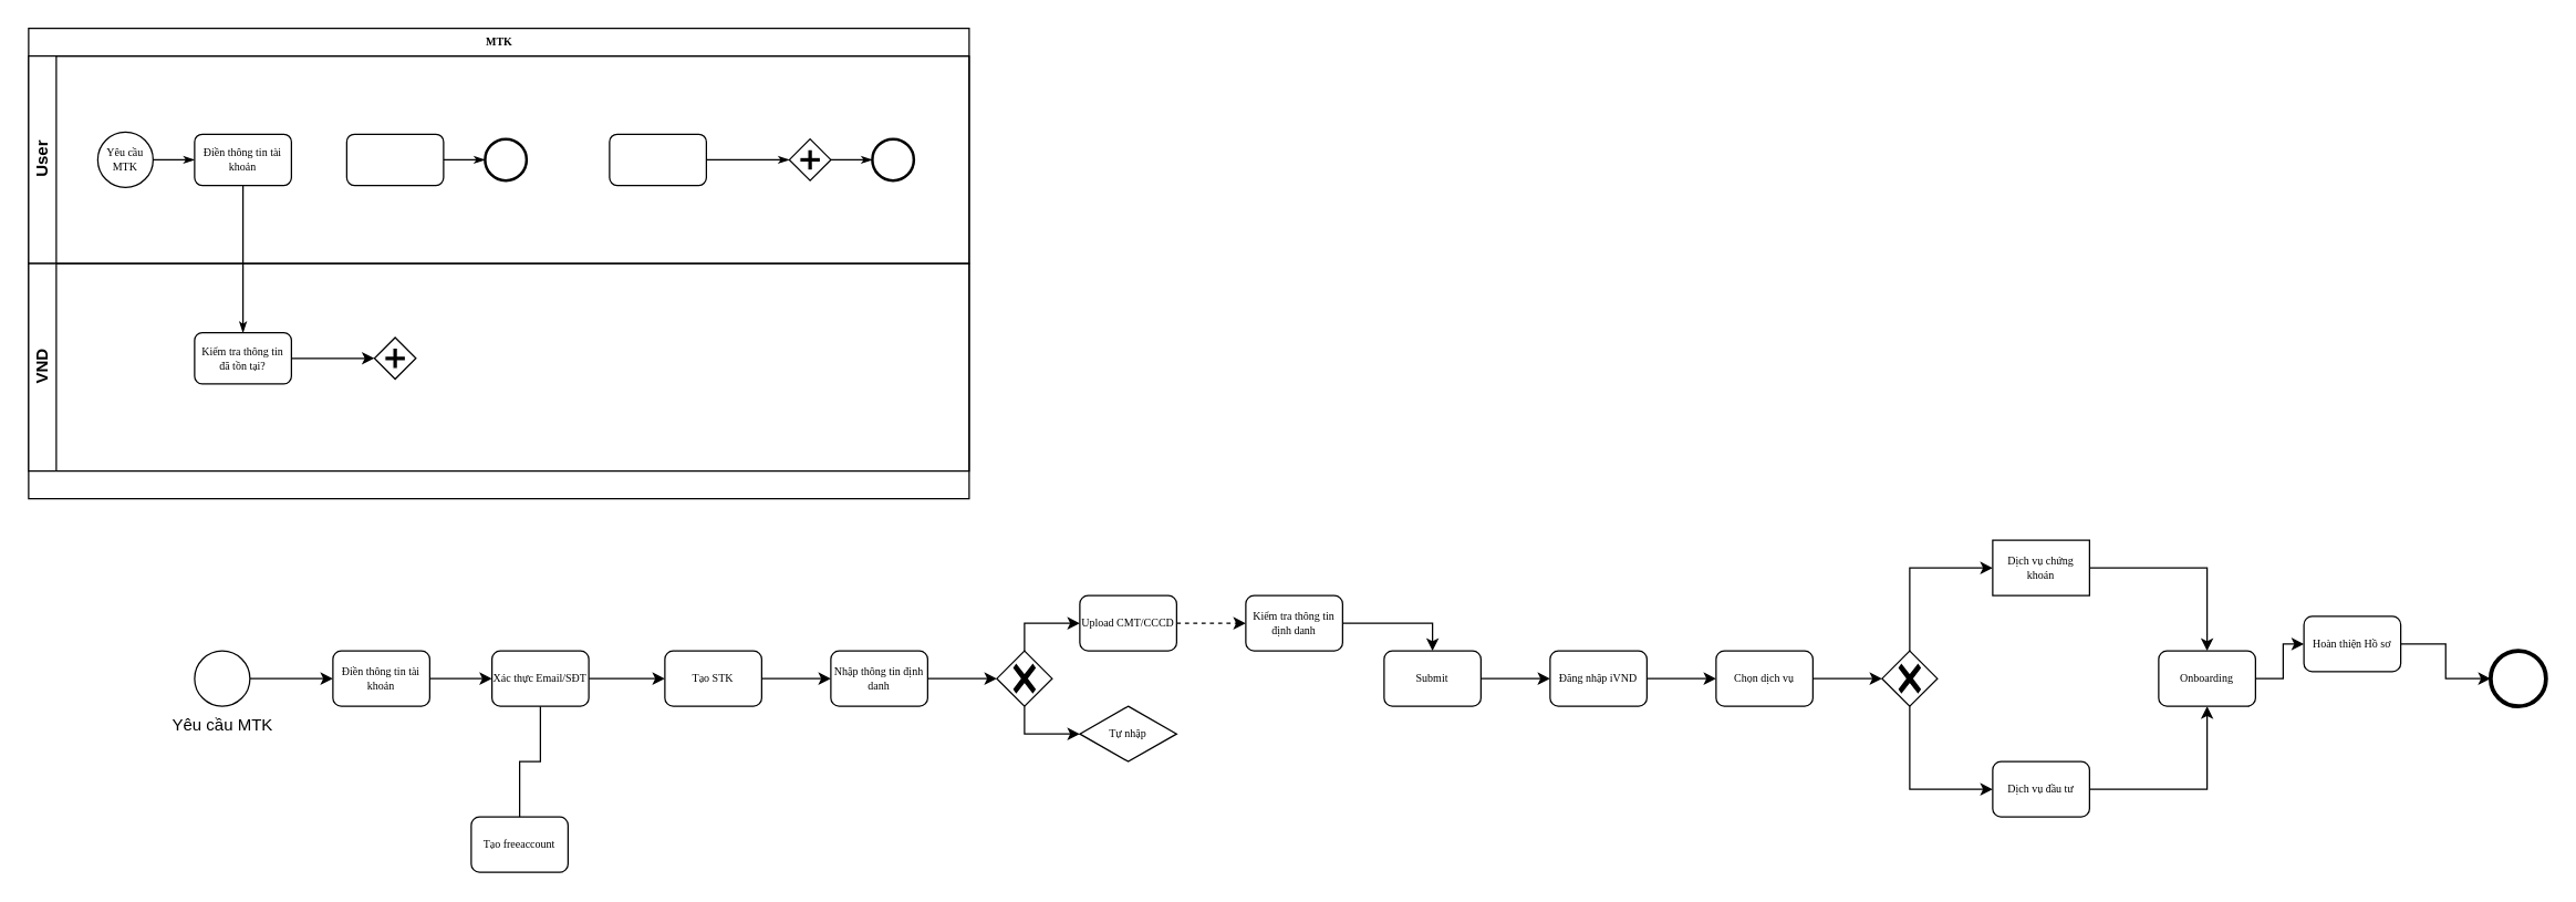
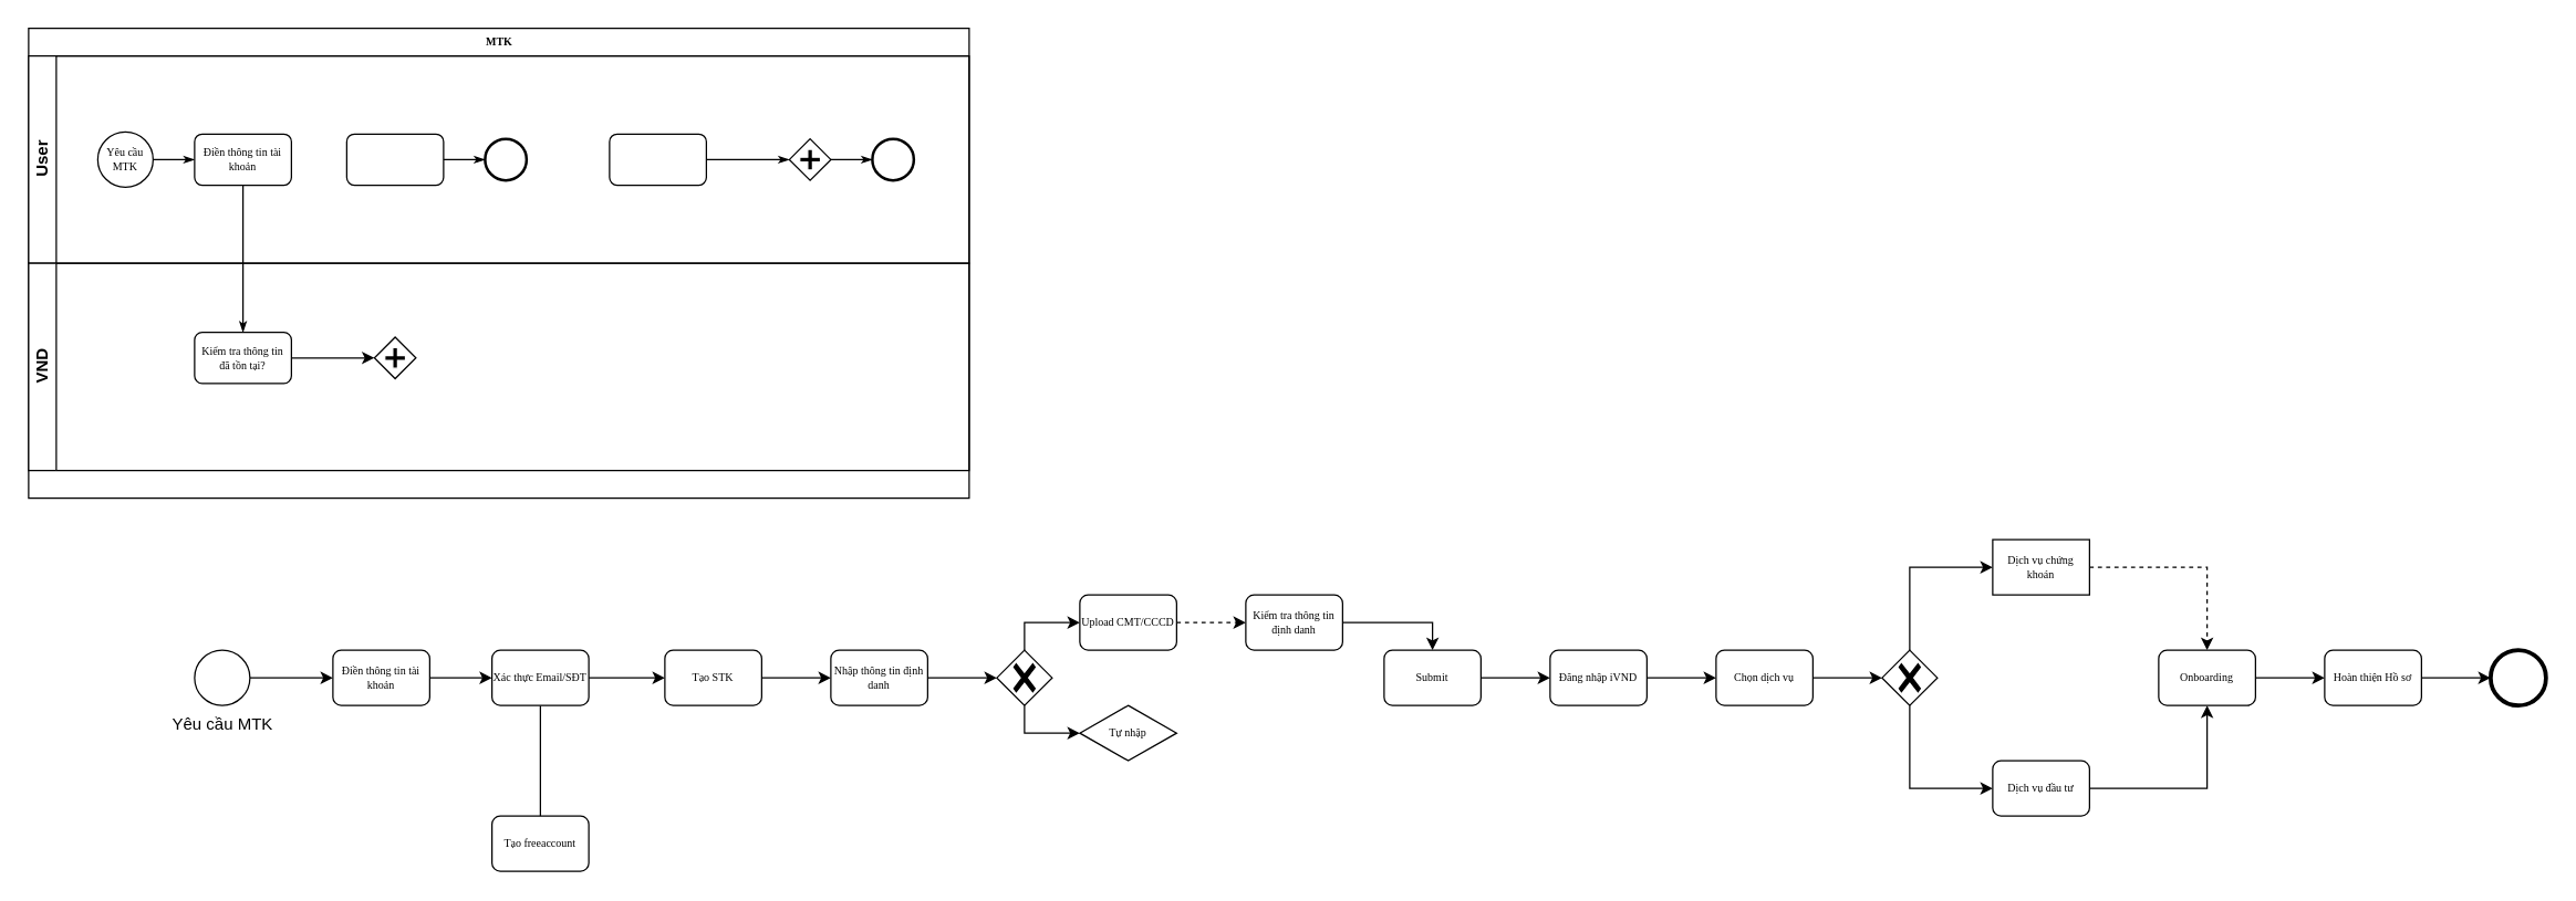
- <mxCell id="48" value="" style="edgeStyle=orthogonalEdgeStyle;rounded=0;orthogonalLoop=1;jettySize=auto;html=1;" parent="1" source="49" target="53" edge="1"><mxGeometry relative="1" as="geometry" /></mxCell>
+ <mxCell id="48" value="" style="edgeStyle=orthogonalEdgeStyle;rounded=0;orthogonalLoop=1;jettySize=auto;html=1;dashed=1;" parent="1" source="49" target="53" edge="1"><mxGeometry relative="1" as="geometry" /></mxCell>
- <mxCell id="55" value="Hoàn thiện Hồ sơ" style="rounded=1;whiteSpace=wrap;html=1;shadow=0;labelBackgroundColor=none;strokeWidth=1;fontFamily=Verdana;fontSize=8;align=center;" parent="1" vertex="1"><mxGeometry x="1665" y="445" width="70" height="40" as="geometry" /></mxCell>
+ <mxCell id="55" value="Hoàn thiện Hồ sơ" style="rounded=1;whiteSpace=wrap;html=1;shadow=0;labelBackgroundColor=none;strokeWidth=1;fontFamily=Verdana;fontSize=8;align=center;" parent="1" vertex="1"><mxGeometry x="1680" y="470" width="70" height="40" as="geometry" /></mxCell>
- <mxCell id="57" value="Tạo freeaccount" style="rounded=1;whiteSpace=wrap;html=1;shadow=0;labelBackgroundColor=none;strokeWidth=1;fontFamily=Verdana;fontSize=8;align=center;" vertex="1" parent="1"><mxGeometry x="340" y="590" width="70" height="40" as="geometry" /></mxCell>
+ <mxCell id="57" value="Tạo freeaccount" style="rounded=1;whiteSpace=wrap;html=1;shadow=0;labelBackgroundColor=none;strokeWidth=1;fontFamily=Verdana;fontSize=8;align=center;" vertex="1" parent="1"><mxGeometry x="355" y="590" width="70" height="40" as="geometry" /></mxCell>
